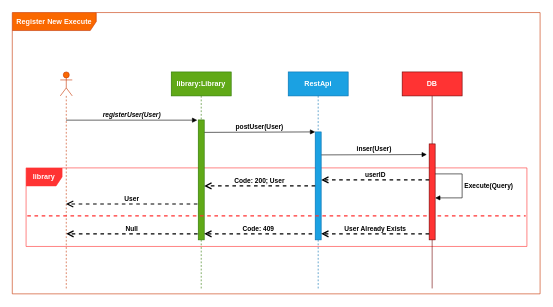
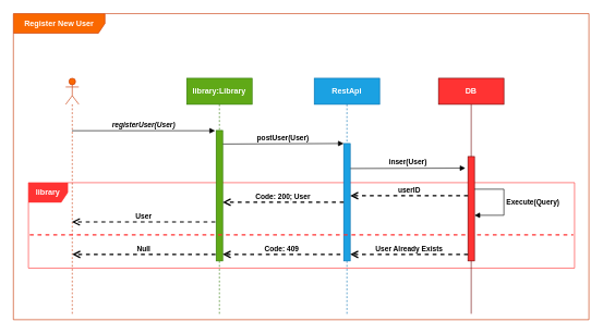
- <mxCell id="2" value="&lt;b&gt;&lt;font color=&quot;#ffffff&quot;&gt;Register New Execute&lt;/font&gt;&lt;/b&gt;" style="shape=umlFrame;whiteSpace=wrap;html=1;width=140;height=30;fillColor=#fa6800;strokeColor=#C73500;fontColor=#000000;" parent="1" vertex="1"><mxGeometry y="20" width="880" height="469" as="geometry" x="20" /></mxCell>
+ <mxCell id="2" value="&lt;b&gt;&lt;font color=&quot;#ffffff&quot;&gt;Register New User&lt;/font&gt;&lt;/b&gt;" style="shape=umlFrame;whiteSpace=wrap;html=1;width=140;height=30;fillColor=#fa6800;strokeColor=#C73500;fontColor=#000000;" parent="1" vertex="1"><mxGeometry y="20" width="880" height="469" as="geometry" x="20" /></mxCell>
